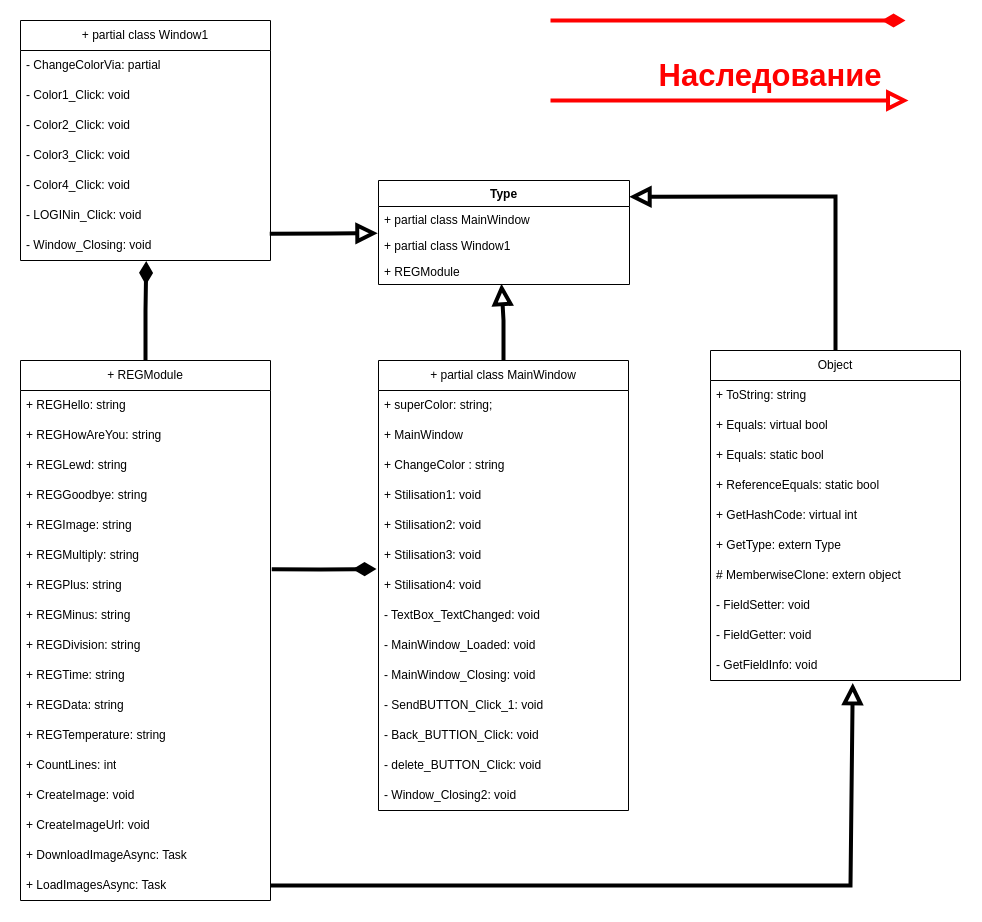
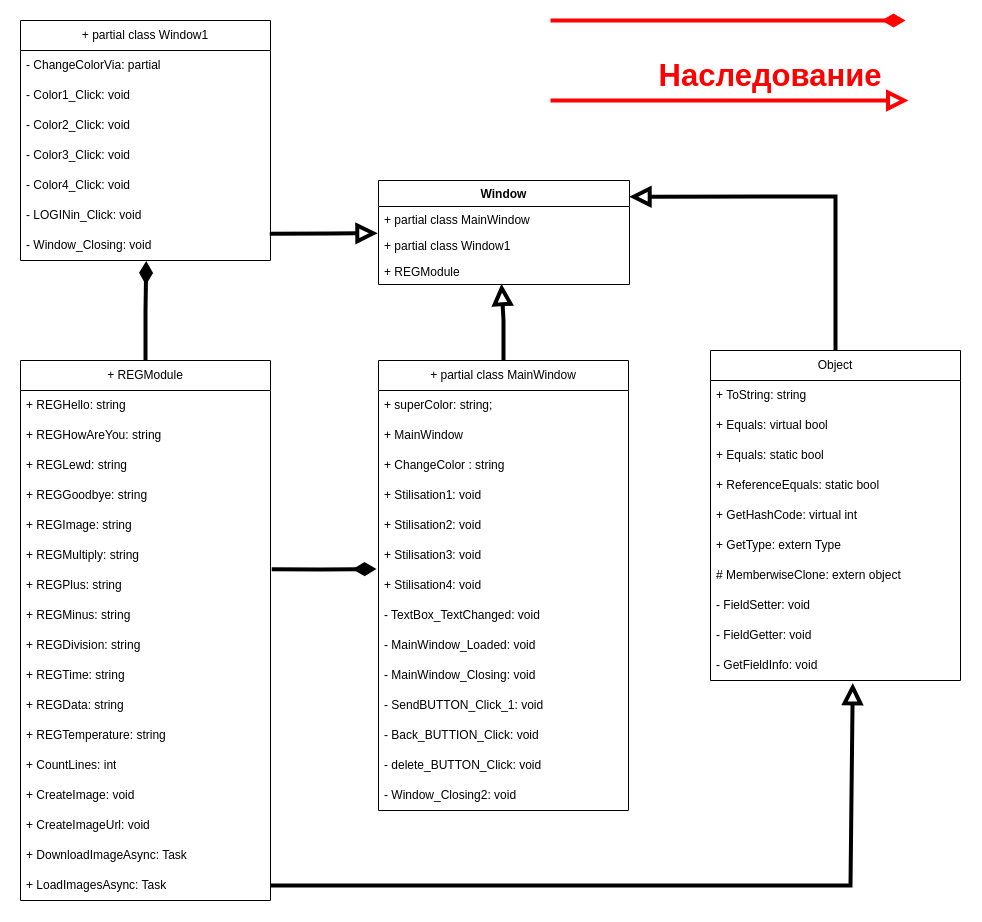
- <mxCell id="54" value="Type" style="swimlane;fontStyle=1;align=center;verticalAlign=top;childLayout=stackLayout;horizontal=1;startSize=26;horizontalStack=0;resizeParent=1;resizeParentMax=0;resizeLast=0;collapsible=1;marginBottom=0;whiteSpace=wrap;html=1;" vertex="1" parent="1"><mxGeometry x="378" y="180" width="251" height="104" as="geometry" /></mxCell>
+ <mxCell id="54" value="Window" style="swimlane;fontStyle=1;align=center;verticalAlign=top;childLayout=stackLayout;horizontal=1;startSize=26;horizontalStack=0;resizeParent=1;resizeParentMax=0;resizeLast=0;collapsible=1;marginBottom=0;whiteSpace=wrap;html=1;" vertex="1" parent="1"><mxGeometry x="378" y="180" width="251" height="104" as="geometry" /></mxCell>
